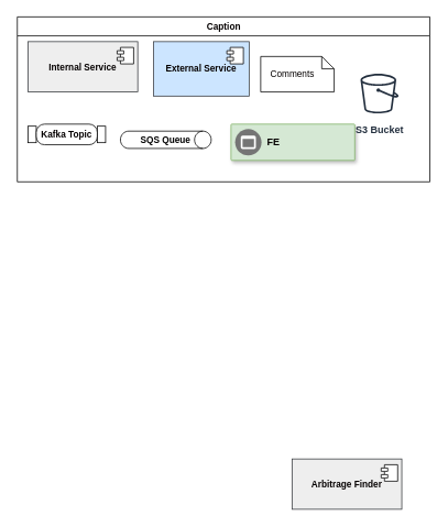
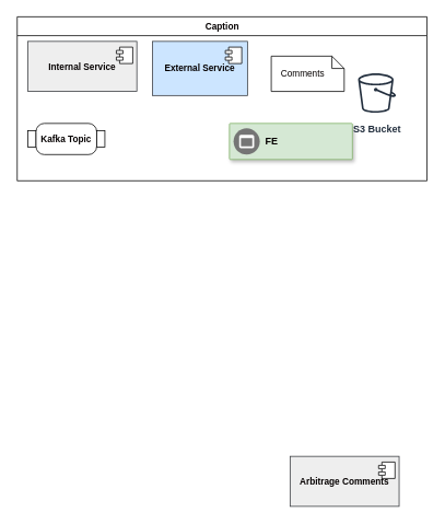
- <mxCell id="7" value="Comments" style="shape=note;size=15;align=left;spacingLeft=10;html=1;whiteSpace=wrap;rounded=0;fontSize=11;fontColor=#050000;" parent="2" vertex="1"><mxGeometry x="295" y="48" width="89" height="43" as="geometry" /></mxCell>
+ <mxCell id="7" value="Comments" style="shape=note;size=15;align=left;spacingLeft=10;html=1;whiteSpace=wrap;rounded=0;fontSize=11;fontColor=#050000;" parent="2" vertex="1"><mxGeometry x="310" y="48" width="89" height="43" as="geometry" /></mxCell>
- <mxCell id="8" value="Kafka Topic" style="html=1;shape=mxgraph.sysml.isControl;whiteSpace=wrap;align=center;labelBackgroundColor=none;labelBorderColor=none;gradientColor=none;fontStyle=1;fontSize=11;fontColor=#050000;" parent="2" vertex="1"><mxGeometry x="13" y="130.0" width="94" height="25" as="geometry" /></mxCell>
+ <mxCell id="8" value="Kafka Topic" style="html=1;shape=mxgraph.sysml.isControl;whiteSpace=wrap;align=center;labelBackgroundColor=none;labelBorderColor=none;gradientColor=none;fontStyle=1;fontSize=11;fontColor=#050000;" parent="2" vertex="1"><mxGeometry x="13" y="130.0" width="94" height="38" as="geometry" /></mxCell>
- <mxCell id="9" value="SQS Queue" style="strokeWidth=1;html=1;shape=mxgraph.flowchart.direct_data;whiteSpace=wrap;rounded=0;shadow=0;glass=0;labelBackgroundColor=none;labelBorderColor=none;sketch=0;fontFamily=Helvetica;fontColor=default;gradientColor=none;fontStyle=1;fontSize=11;" parent="2" vertex="1"><mxGeometry x="125" y="138.5" width="110" height="21" as="geometry" /></mxCell>
- <mxCell id="13" value="Arbitrage Finder" style="html=1;dropTarget=0;rounded=0;shadow=0;glass=0;labelBackgroundColor=none;labelBorderColor=none;sketch=0;fontFamily=Helvetica;strokeColor=#36393d;fontStyle=1;fillColor=#eeeeee;whiteSpace=wrap;fontSize=11;fontColor=#050000;" parent="1" vertex="1"><mxGeometry x="353" y="556" width="133" height="61" as="geometry" /></mxCell>
+ <mxCell id="13" value="Arbitrage Comments" style="html=1;dropTarget=0;rounded=0;shadow=0;glass=0;labelBackgroundColor=none;labelBorderColor=none;sketch=0;fontFamily=Helvetica;strokeColor=#36393d;fontStyle=1;fillColor=#eeeeee;whiteSpace=wrap;fontSize=11;fontColor=#050000;" parent="1" vertex="1"><mxGeometry x="353" y="556" width="133" height="61" as="geometry" /></mxCell>
